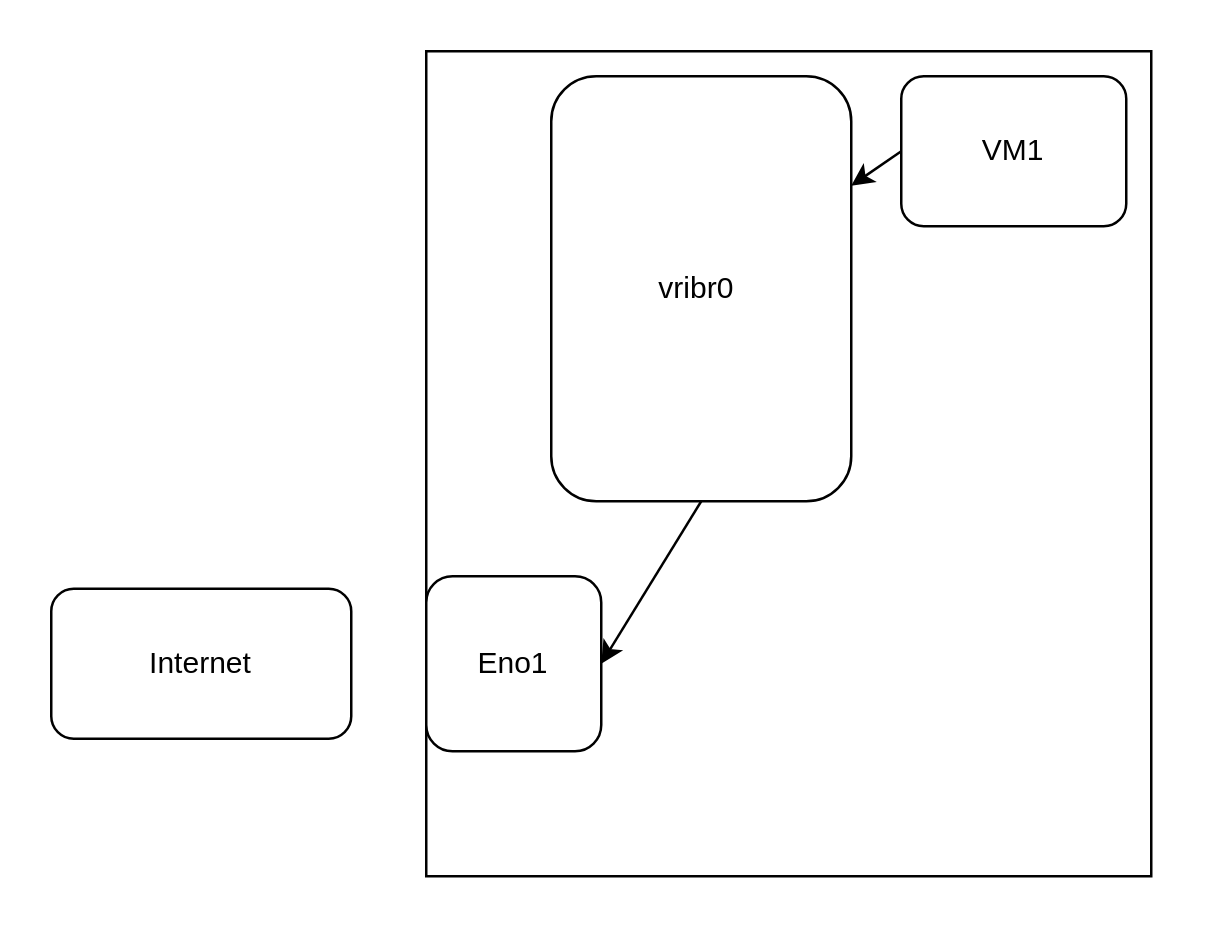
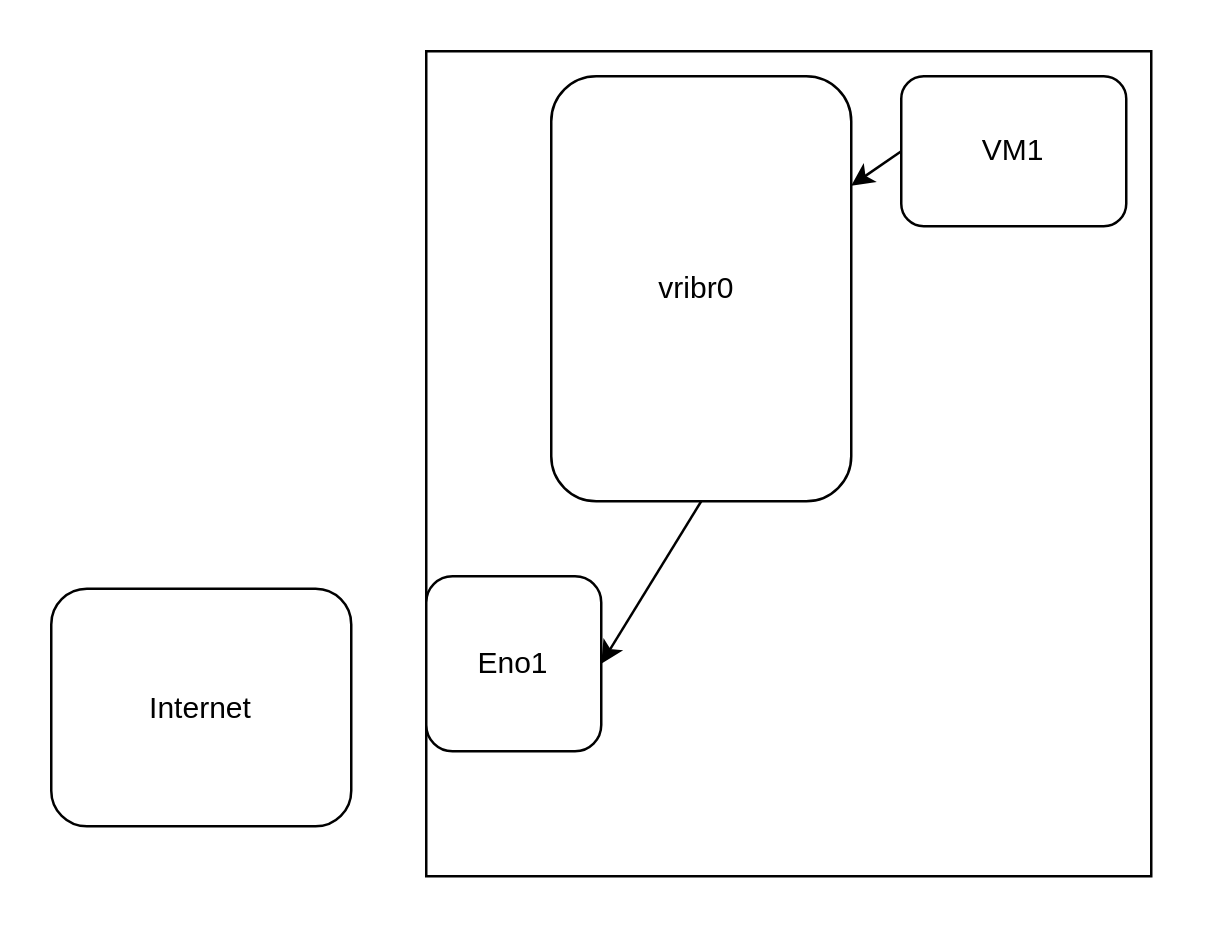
- <mxCell id="8" value="Internet" style="rounded=1;whiteSpace=wrap;html=1;" vertex="1" parent="1"><mxGeometry x="20" y="235" width="120" height="60" as="geometry" /></mxCell>
+ <mxCell id="8" value="Internet" style="rounded=1;whiteSpace=wrap;html=1;" vertex="1" parent="1"><mxGeometry x="20" y="235" width="120" height="95" as="geometry" /></mxCell>
